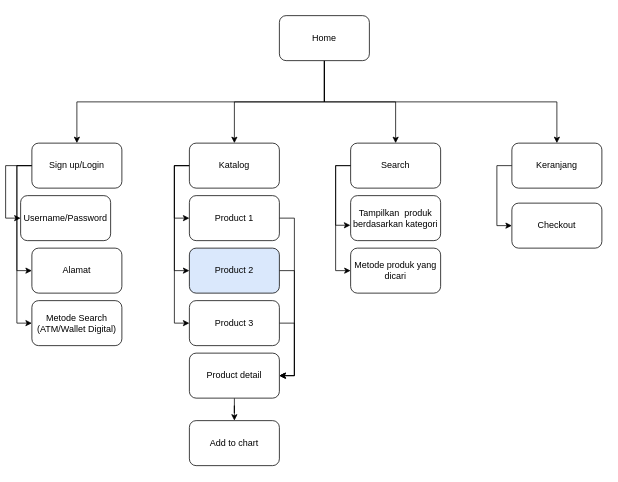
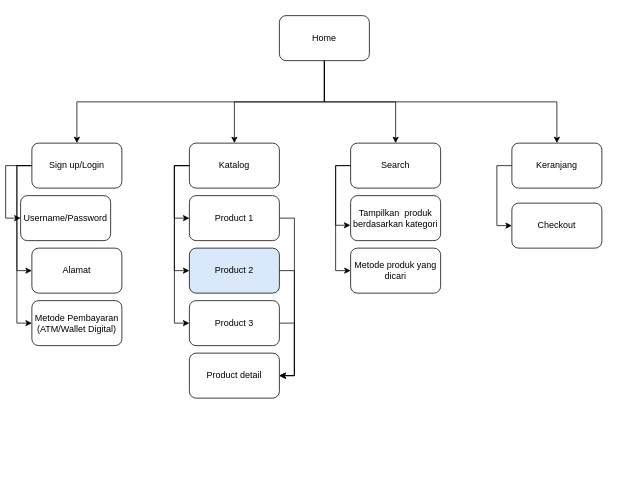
- <mxCell id="33" value="Metode Search&lt;div&gt;(ATM/Wallet Digital)&lt;/div&gt;" style="rounded=1;whiteSpace=wrap;html=1;" vertex="1" parent="1"><mxGeometry x="35" y="400" width="120" height="60" as="geometry" /></mxCell>
+ <mxCell id="33" value="Metode Pembayaran&lt;div&gt;(ATM/Wallet Digital)&lt;/div&gt;" style="rounded=1;whiteSpace=wrap;html=1;" vertex="1" parent="1"><mxGeometry x="35" y="400" width="120" height="60" as="geometry" /></mxCell>
- <mxCell id="25" value="" style="edgeStyle=orthogonalEdgeStyle;rounded=0;orthogonalLoop=1;jettySize=auto;html=1;" edge="1" parent="1" source="26" target="34"><mxGeometry relative="1" as="geometry" /></mxCell>
- <mxCell id="34" value="Add to chart" style="rounded=1;whiteSpace=wrap;html=1;" vertex="1" parent="1"><mxGeometry x="245" y="560" width="120" height="60" as="geometry" /></mxCell>
